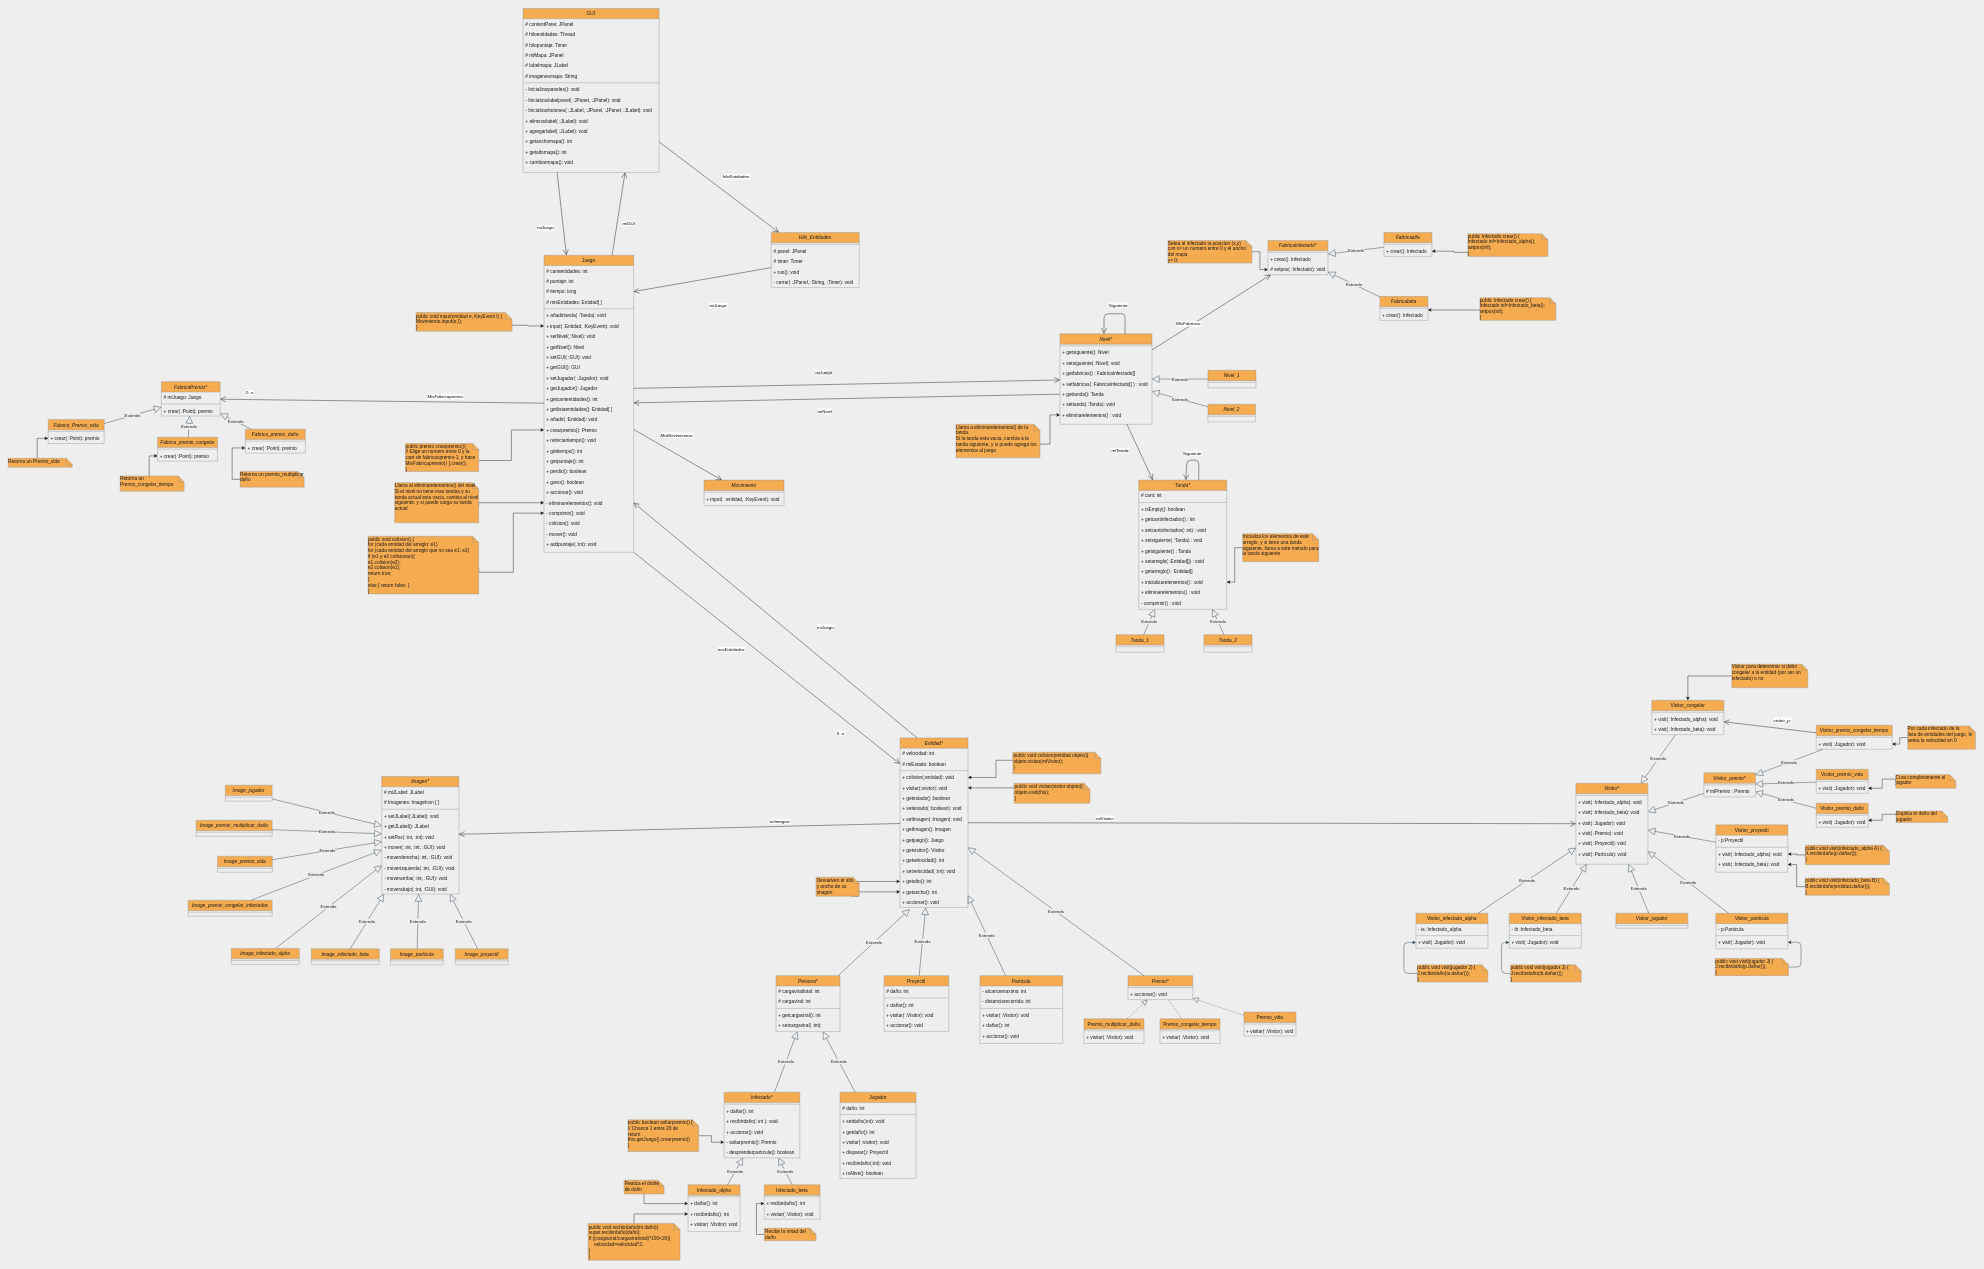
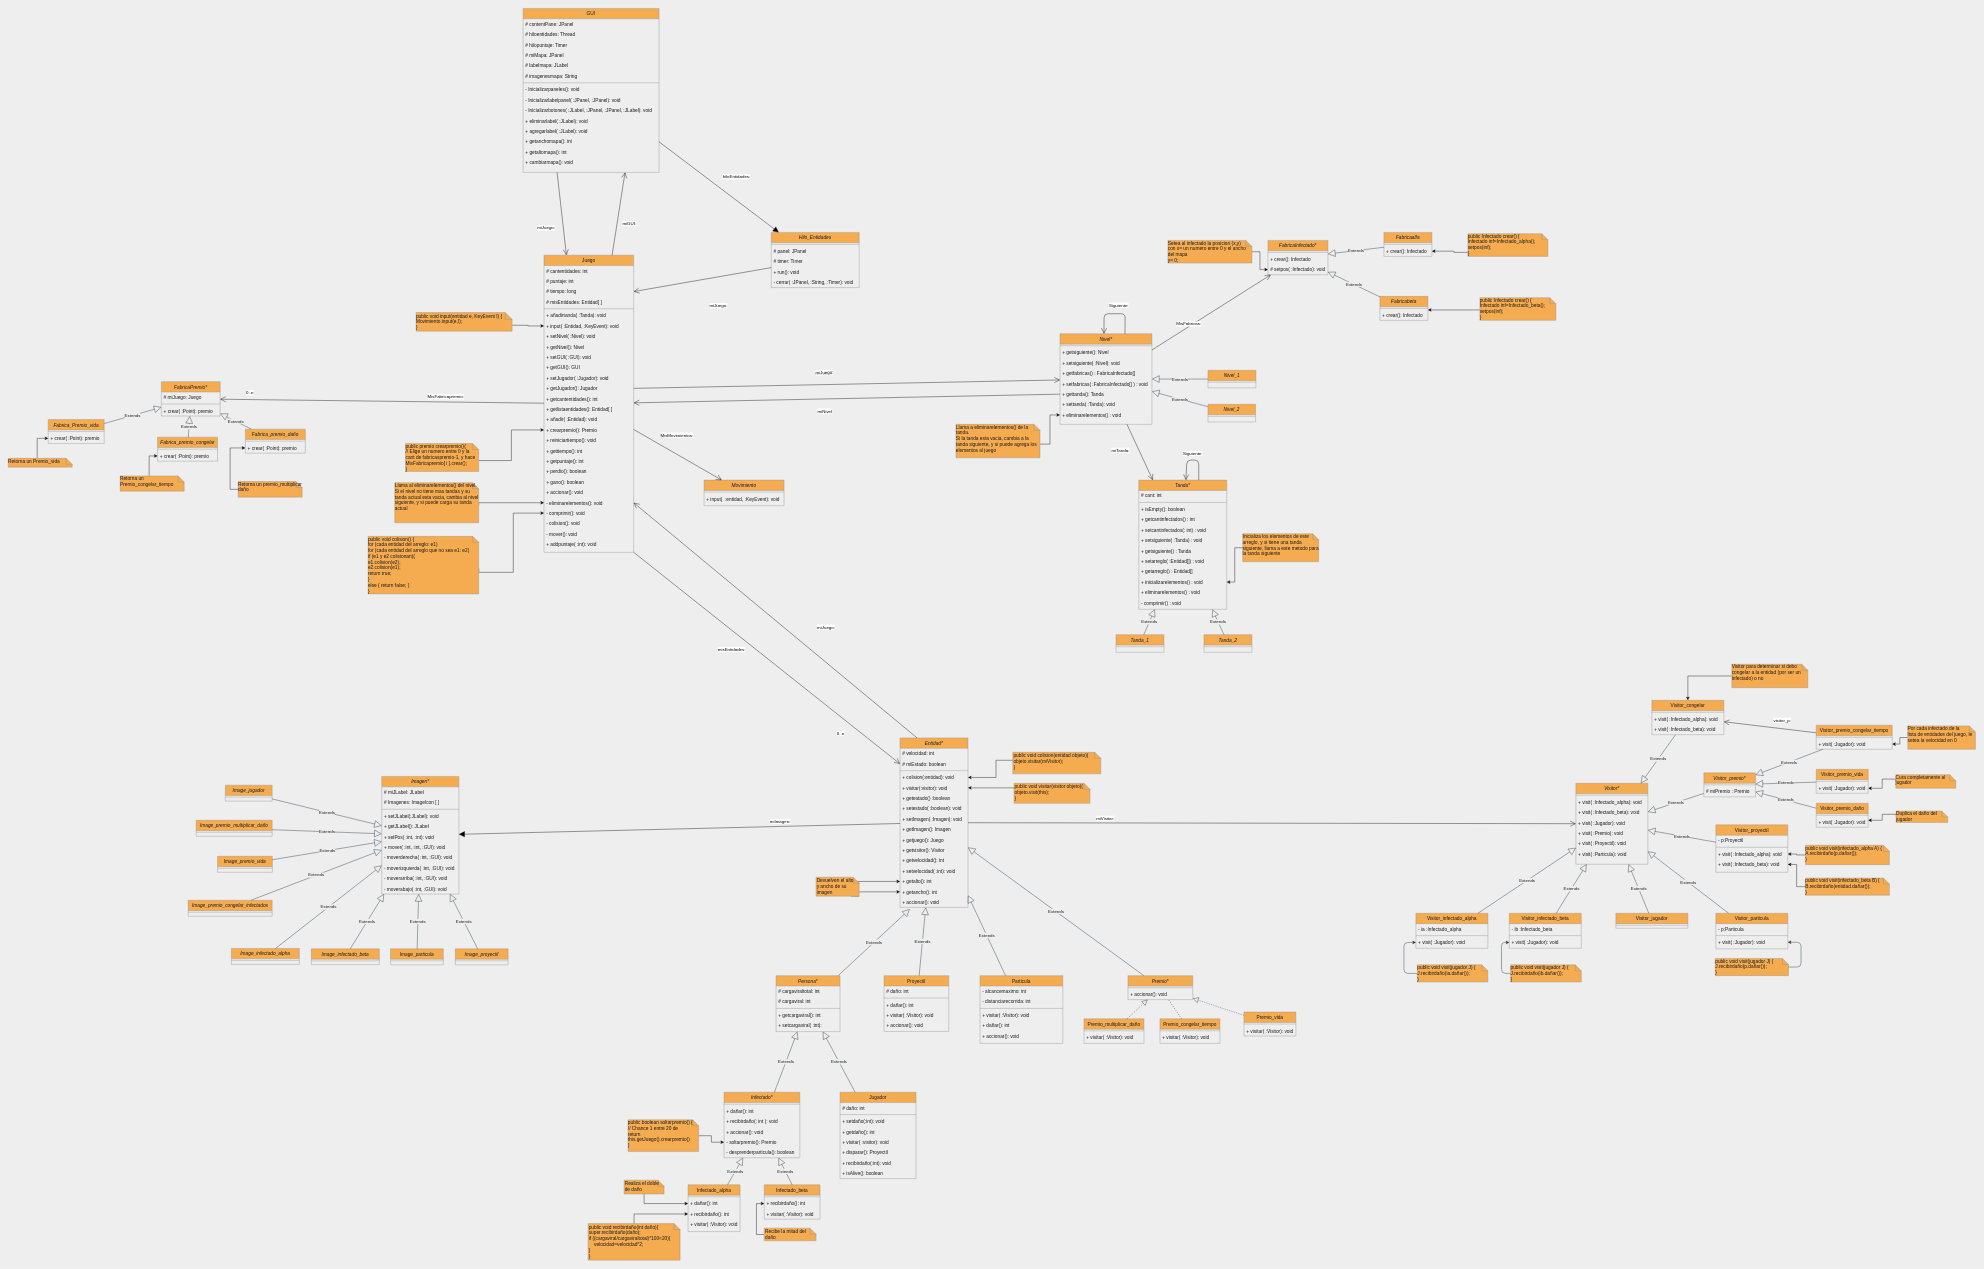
- <mxCell id="348" value="" style="endArrow=open;endFill=1;endSize=12;html=1;" edge="1" parent="1" source="127" target="332"><mxGeometry width="160" relative="1" as="geometry"><mxPoint x="2014" y="390.001" as="sourcePoint" /><mxPoint x="1670" y="430.16" as="targetPoint" /><Array as="points" /></mxGeometry></mxCell>
+ <mxCell id="348" value="" style="endArrow=block;endFill=1;endSize=12;html=1;" edge="1" parent="1" source="127" target="332"><mxGeometry width="160" relative="1" as="geometry"><mxPoint x="2014" y="390.001" as="sourcePoint" /><mxPoint x="1670" y="430.16" as="targetPoint" /><Array as="points" /></mxGeometry></mxCell>
- <mxCell id="288" value="Retorna un premio_multiplicar daño" style="shape=note2;boundedLbl=1;size=15;verticalAlign=top;align=left;whiteSpace=wrap;html=1;spacing=0;horizontal=1;fontSize=12;labelPosition=center;verticalLabelPosition=middle;fillColor=#F5AB50;strokeColor=#909090;fontColor=#1A1A1A;spacingTop=-20;" parent="1" vertex="1"><mxGeometry x="600" y="1178" width="160" height="39" as="geometry" /></mxCell>
+ <mxCell id="288" value="Retorna un premio_multiplicar daño" style="shape=note2;boundedLbl=1;size=15;verticalAlign=top;align=left;whiteSpace=wrap;html=1;spacing=0;horizontal=1;fontSize=12;labelPosition=center;verticalLabelPosition=middle;fillColor=#F5AB50;strokeColor=#909090;fontColor=#1A1A1A;spacingTop=-20;" parent="1" vertex="1"><mxGeometry x="595" y="1203" width="160" height="39" as="geometry" /></mxCell>
- <mxCell id="261" value="" style="endArrow=open;endFill=1;endSize=12;html=1;strokeColor=#000000;fontColor=#1A1A1A;" parent="1" source="46" target="145" edge="1"><mxGeometry width="160" relative="1" as="geometry"><mxPoint y="1629.996" as="sourcePoint" x="1560" /><mxPoint x="2940" y="1638.899" as="targetPoint" /></mxGeometry></mxCell>
+ <mxCell id="261" value="" style="endArrow=block;endFill=1;endSize=12;html=1;strokeColor=#000000;fontColor=#1A1A1A;" parent="1" source="46" target="145" edge="1"><mxGeometry width="160" relative="1" as="geometry"><mxPoint y="1629.996" as="sourcePoint" x="1560" /><mxPoint x="2940" y="1638.899" as="targetPoint" /></mxGeometry></mxCell>
